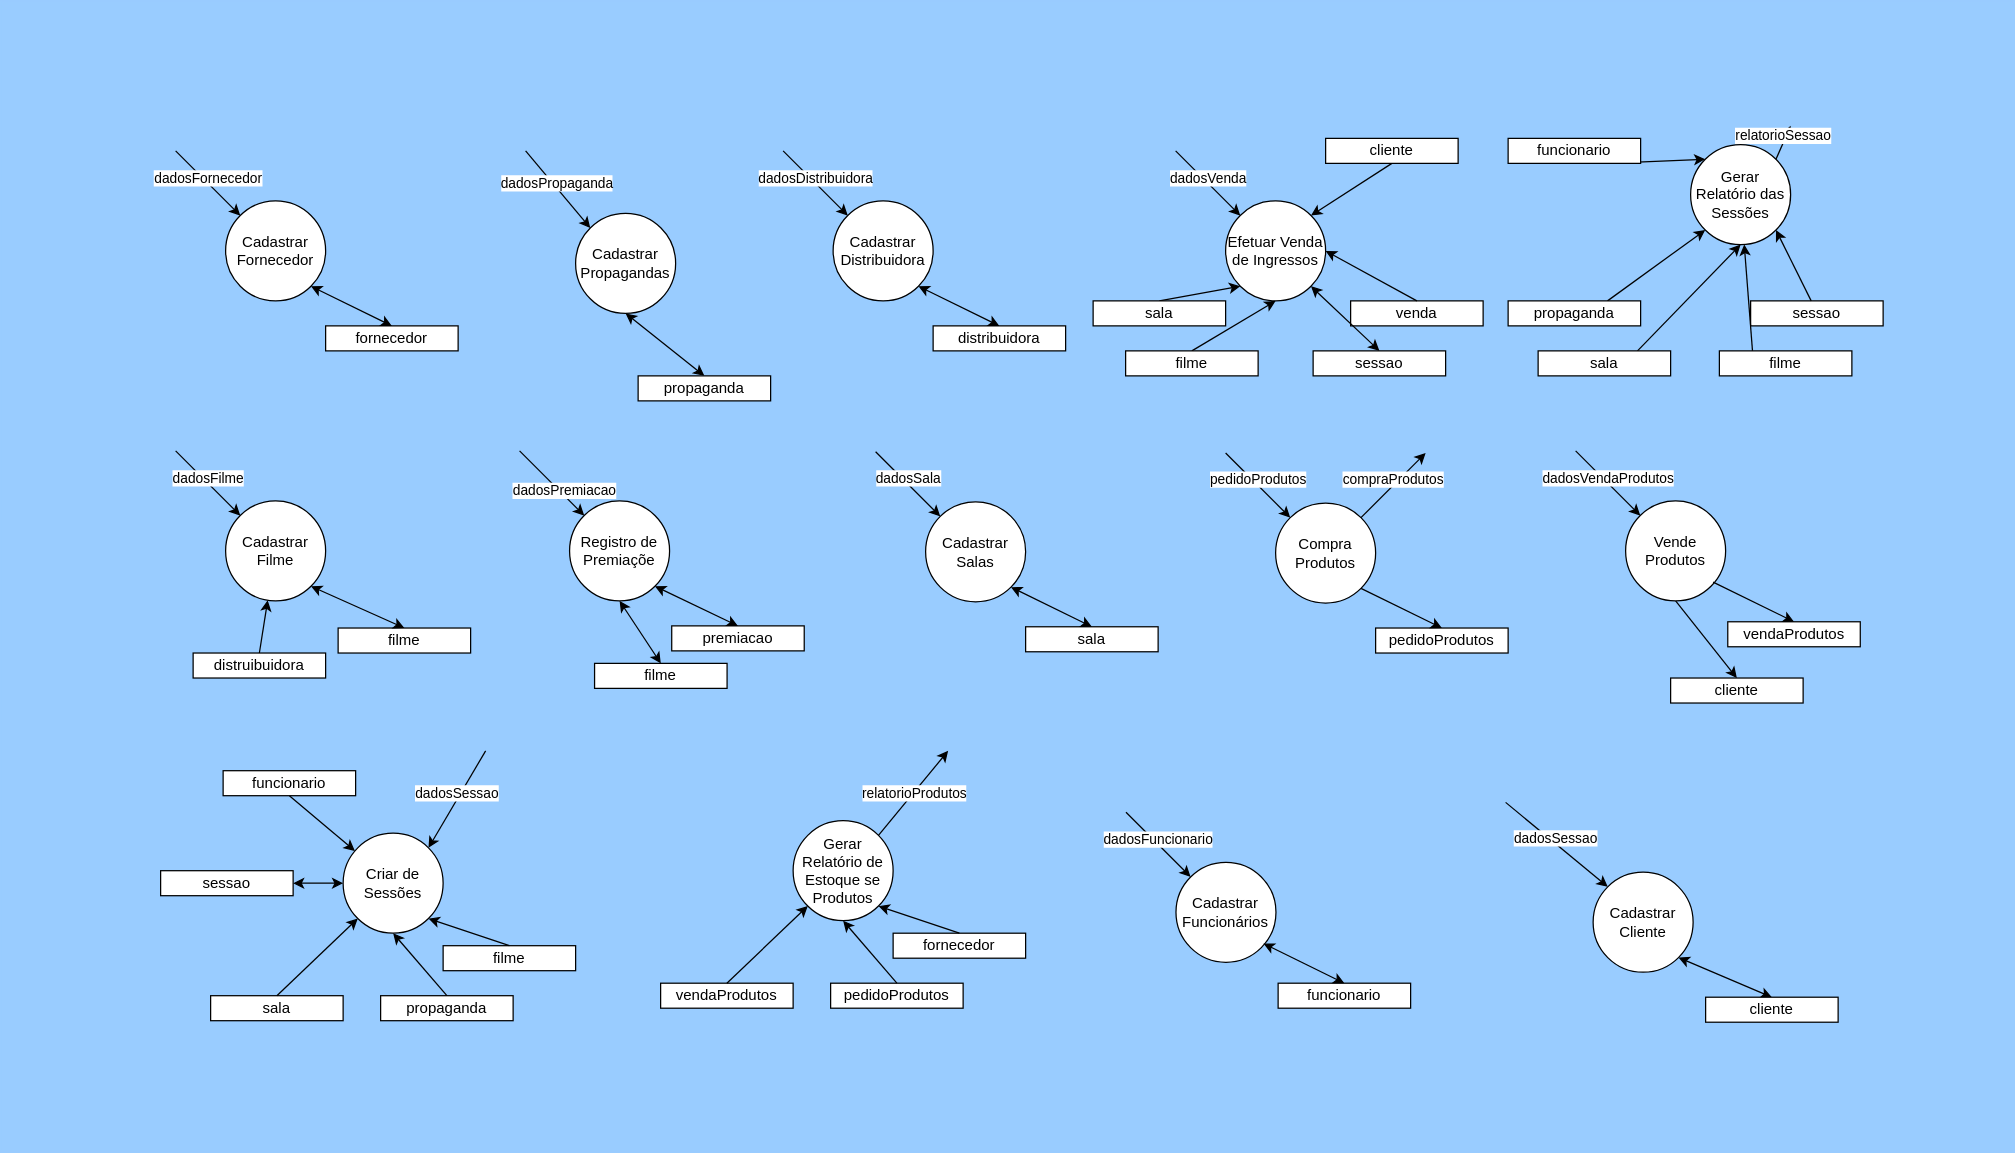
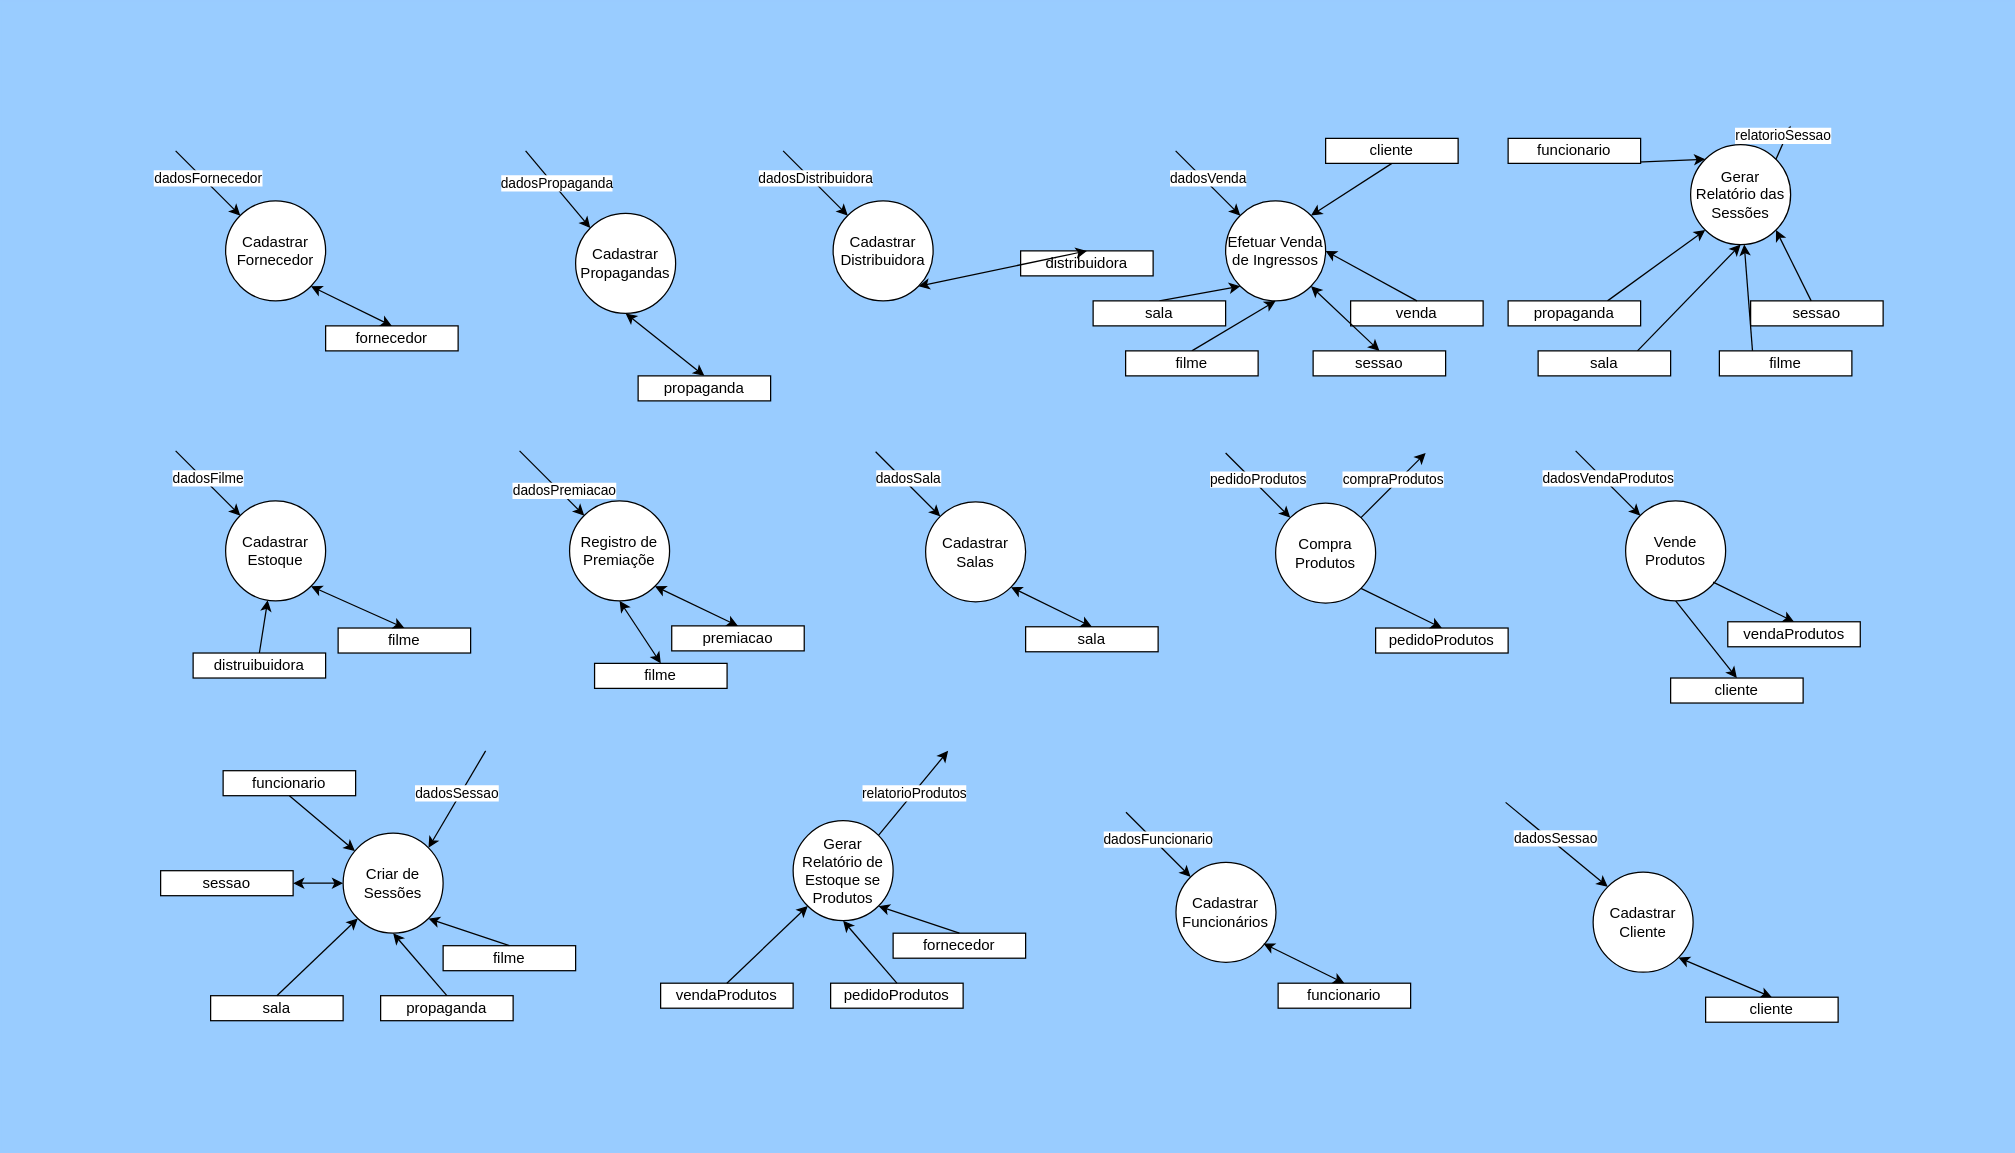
- <mxCell id="47" value="distribuidora" style="rounded=0;whiteSpace=wrap;html=1;" parent="1" vertex="1"><mxGeometry x="746" y="260" width="106" height="20" as="geometry" /></mxCell>
+ <mxCell id="47" value="distribuidora" style="rounded=0;whiteSpace=wrap;html=1;" parent="1" vertex="1"><mxGeometry x="816" y="200" width="106" height="20" as="geometry" /></mxCell>
- <mxCell id="7" value="Cadastrar Filme" style="ellipse;whiteSpace=wrap;html=1;aspect=fixed;" parent="1" vertex="1"><mxGeometry x="180" y="400" width="80" height="80" as="geometry" /></mxCell>
+ <mxCell id="7" value="Cadastrar Estoque" style="ellipse;whiteSpace=wrap;html=1;aspect=fixed;" parent="1" vertex="1"><mxGeometry x="180" y="400" width="80" height="80" as="geometry" /></mxCell>
